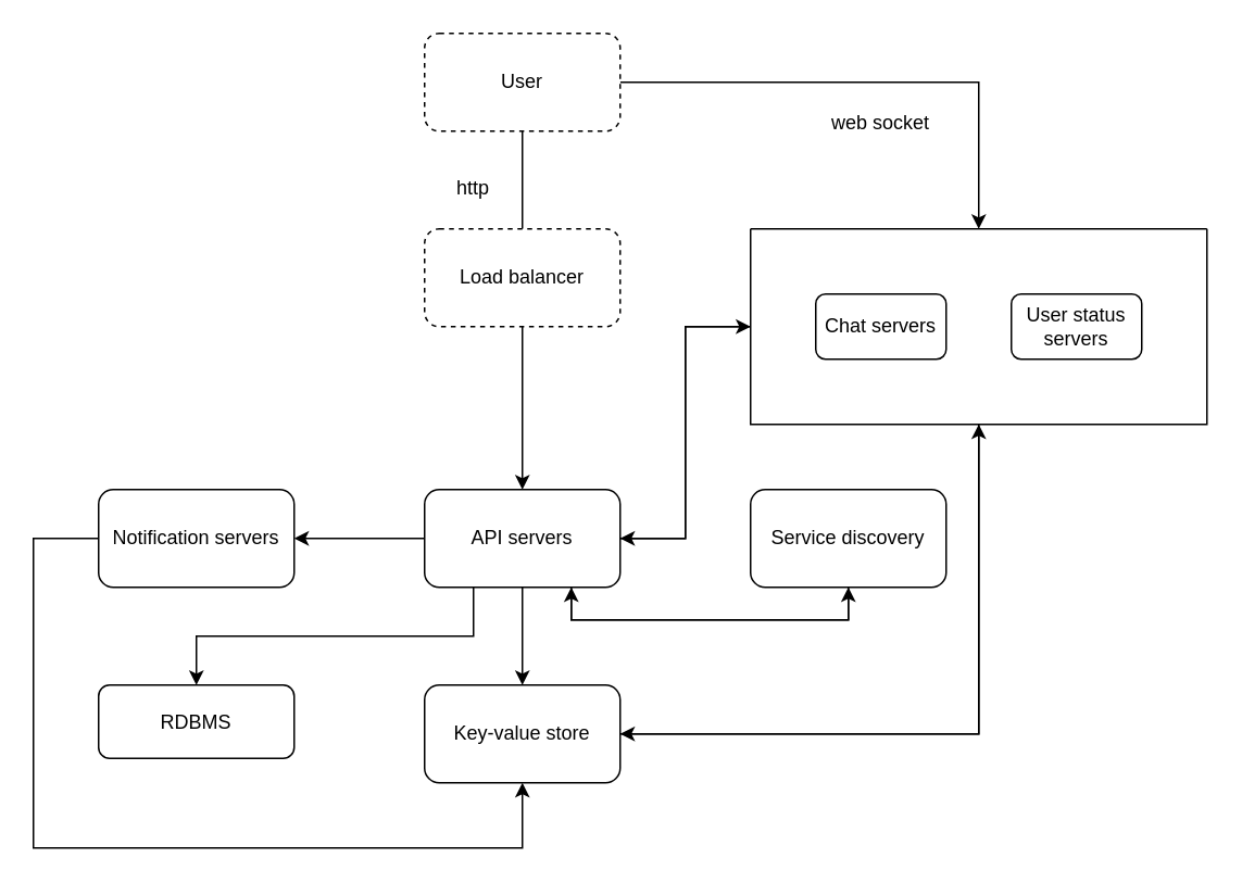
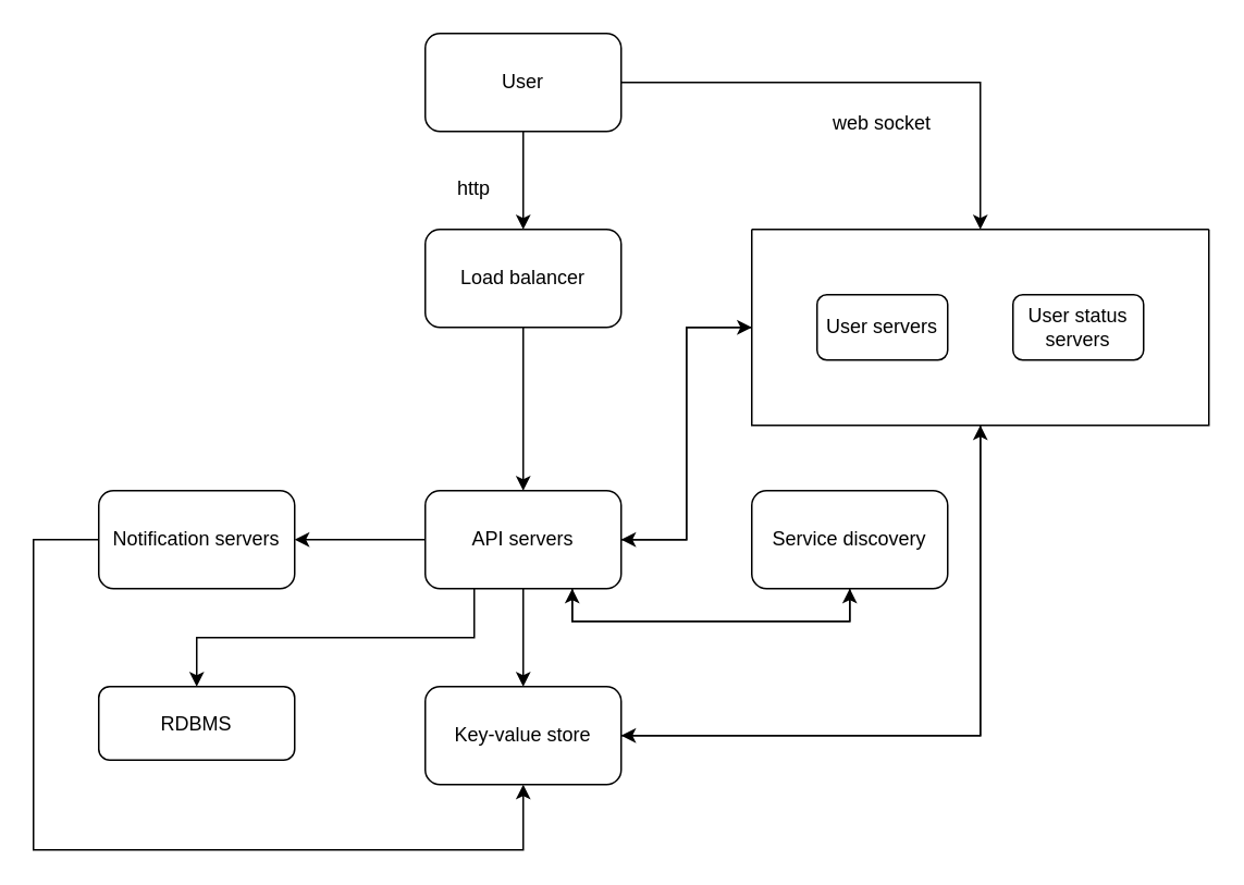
- <mxCell id="4" value="User" style="rounded=1;whiteSpace=wrap;html=1;dashed=1;" parent="1" vertex="1"><mxGeometry x="260" y="20" width="120" height="60" as="geometry" /></mxCell>
+ <mxCell id="4" value="User" style="rounded=1;whiteSpace=wrap;html=1;" parent="1" vertex="1"><mxGeometry x="260" y="20" width="120" height="60" as="geometry" /></mxCell>
- <mxCell id="2" style="edgeStyle=orthogonalEdgeStyle;rounded=0;orthogonalLoop=1;jettySize=auto;html=1;exitX=0.5;exitY=1;exitDx=0;exitDy=0;entryX=0.5;entryY=0;entryDx=0;entryDy=0;endArrow=none;" parent="1" source="4" target="6" edge="1"><mxGeometry relative="1" as="geometry" /></mxCell>
+ <mxCell id="2" style="edgeStyle=orthogonalEdgeStyle;rounded=0;orthogonalLoop=1;jettySize=auto;html=1;exitX=0.5;exitY=1;exitDx=0;exitDy=0;entryX=0.5;entryY=0;entryDx=0;entryDy=0;" parent="1" source="4" target="6" edge="1"><mxGeometry relative="1" as="geometry" /></mxCell>
- <mxCell id="6" value="Load balancer" style="rounded=1;whiteSpace=wrap;html=1;dashed=1;" parent="1" vertex="1"><mxGeometry x="260" y="140" width="120" height="60" as="geometry" /></mxCell>
+ <mxCell id="6" value="Load balancer" style="rounded=1;whiteSpace=wrap;html=1;" parent="1" vertex="1"><mxGeometry x="260" y="140" width="120" height="60" as="geometry" /></mxCell>
- <mxCell id="7" value="Chat servers" style="rounded=1;whiteSpace=wrap;html=1;" parent="1" vertex="1"><mxGeometry x="500" y="180" width="80" height="40" as="geometry" /></mxCell>
+ <mxCell id="7" value="User servers" style="rounded=1;whiteSpace=wrap;html=1;" parent="1" vertex="1"><mxGeometry x="500" y="180" width="80" height="40" as="geometry" /></mxCell>
